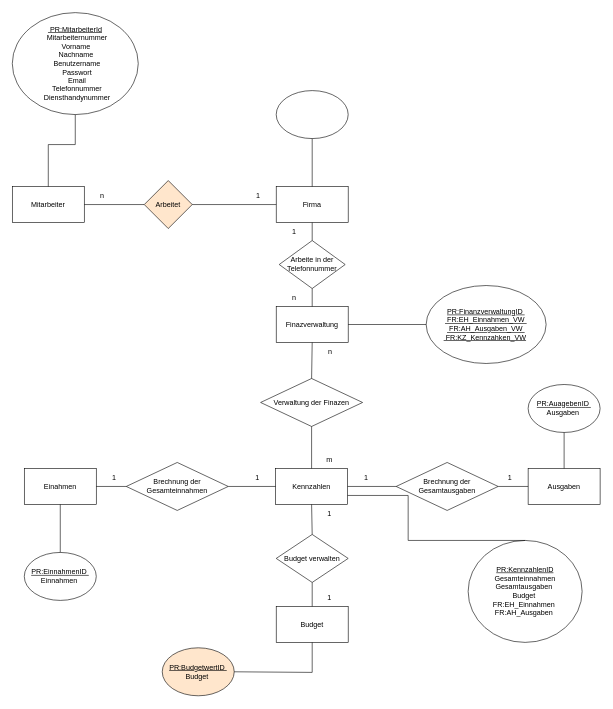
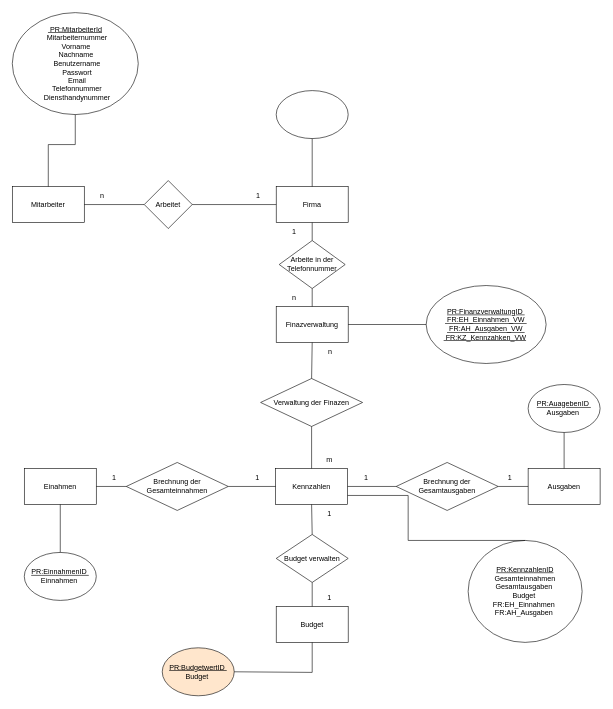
- <mxCell id="8" value="Arbeitet" style="rhombus;whiteSpace=wrap;html=1;fillColor=#ffe6cc;" vertex="1" parent="1"><mxGeometry x="240" y="300" width="80" height="80" as="geometry" /></mxCell>
+ <mxCell id="8" value="Arbeitet" style="rhombus;whiteSpace=wrap;html=1;" vertex="1" parent="1"><mxGeometry x="240" y="300" width="80" height="80" as="geometry" /></mxCell>
